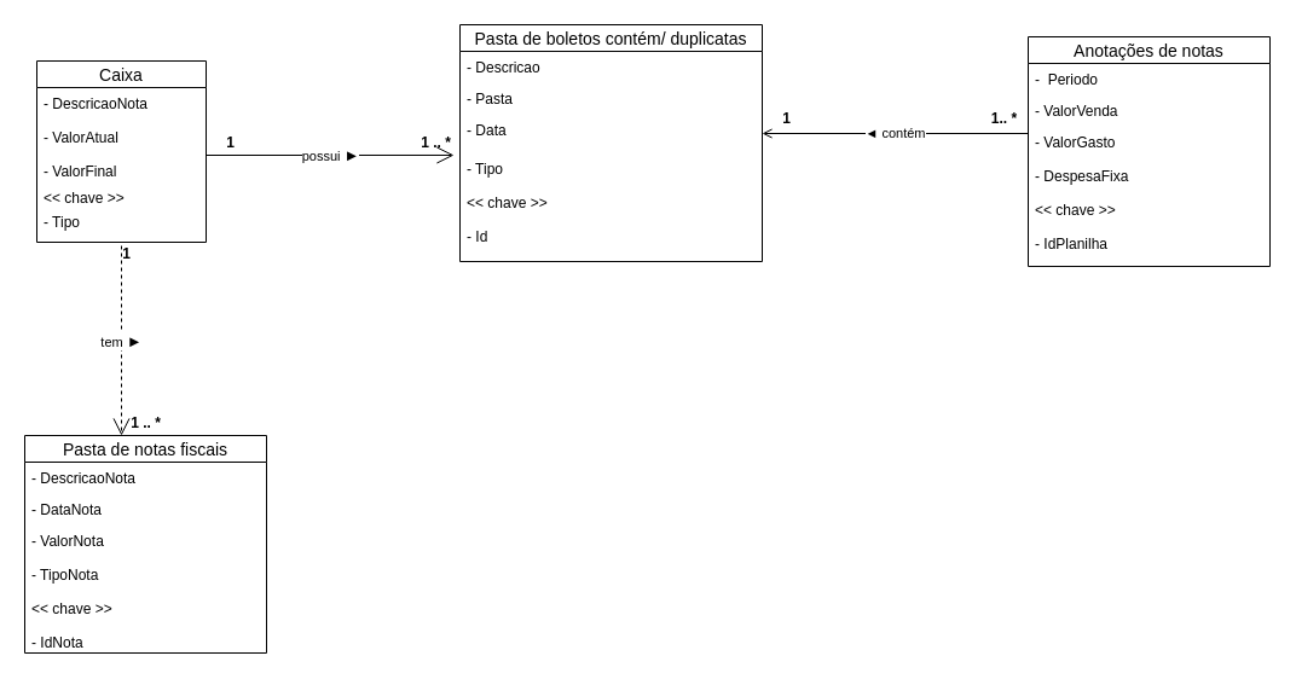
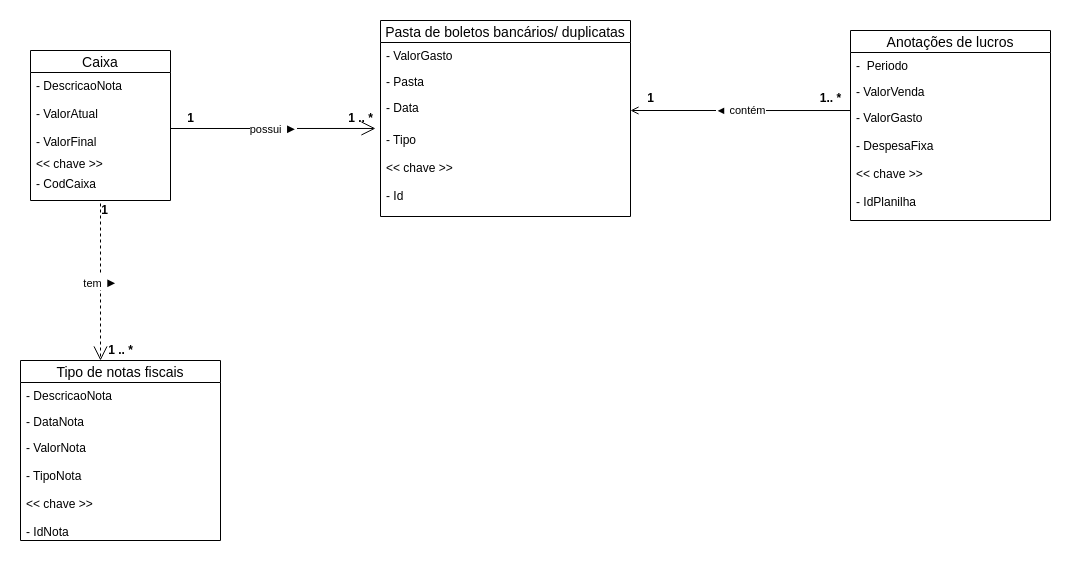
- <mxCell id="6" value="Pasta de boletos contém/ duplicatas" style="swimlane;fontStyle=0;childLayout=stackLayout;horizontal=1;startSize=22;horizontalStack=0;resizeParent=1;resizeParentMax=0;resizeLast=0;collapsible=1;marginBottom=0;align=center;fontSize=14;" parent="1" vertex="1"><mxGeometry x="380" y="20" width="250" height="196" as="geometry" /></mxCell>
+ <mxCell id="6" value="Pasta de boletos bancários/ duplicatas" style="swimlane;fontStyle=0;childLayout=stackLayout;horizontal=1;startSize=22;horizontalStack=0;resizeParent=1;resizeParentMax=0;resizeLast=0;collapsible=1;marginBottom=0;align=center;fontSize=14;" parent="1" vertex="1"><mxGeometry x="380" y="20" width="250" height="196" as="geometry" /></mxCell>
- <mxCell id="24" value="Anotações de notas" style="swimlane;fontStyle=0;childLayout=stackLayout;horizontal=1;startSize=22;horizontalStack=0;resizeParent=1;resizeParentMax=0;resizeLast=0;collapsible=1;marginBottom=0;align=center;fontSize=14;" parent="1" vertex="1"><mxGeometry x="850" y="30" width="200" height="190" as="geometry" /></mxCell>
+ <mxCell id="24" value="Anotações de lucros" style="swimlane;fontStyle=0;childLayout=stackLayout;horizontal=1;startSize=22;horizontalStack=0;resizeParent=1;resizeParentMax=0;resizeLast=0;collapsible=1;marginBottom=0;align=center;fontSize=14;" parent="1" vertex="1"><mxGeometry x="850" y="30" width="200" height="190" as="geometry" /></mxCell>
- <mxCell id="7" value="- Descricao" style="text;strokeColor=none;fillColor=none;spacingLeft=4;spacingRight=4;overflow=hidden;rotatable=0;points=[[0,0.5],[1,0.5]];portConstraint=eastwest;fontSize=12;" parent="6" vertex="1"><mxGeometry y="22" width="250" height="26" as="geometry" /></mxCell>
+ <mxCell id="7" value="- ValorGasto" style="text;strokeColor=none;fillColor=none;spacingLeft=4;spacingRight=4;overflow=hidden;rotatable=0;points=[[0,0.5],[1,0.5]];portConstraint=eastwest;fontSize=12;" parent="6" vertex="1"><mxGeometry y="22" width="250" height="26" as="geometry" /></mxCell>
- <mxCell id="14" value="- Tipo" style="text;strokeColor=none;fillColor=none;spacingLeft=4;spacingRight=4;overflow=hidden;rotatable=0;points=[[0,0.5],[1,0.5]];portConstraint=eastwest;fontSize=12;" parent="12" vertex="1"><mxGeometry y="120" width="140" height="30" as="geometry" /></mxCell>
+ <mxCell id="14" value="- CodCaixa" style="text;strokeColor=none;fillColor=none;spacingLeft=4;spacingRight=4;overflow=hidden;rotatable=0;points=[[0,0.5],[1,0.5]];portConstraint=eastwest;fontSize=12;" parent="12" vertex="1"><mxGeometry y="120" width="140" height="30" as="geometry" /></mxCell>
- <mxCell id="2" value="Pasta de notas fiscais" style="swimlane;fontStyle=0;childLayout=stackLayout;horizontal=1;startSize=22;horizontalStack=0;resizeParent=1;resizeParentMax=0;resizeLast=0;collapsible=1;marginBottom=0;align=center;fontSize=14;" parent="1" vertex="1"><mxGeometry x="20" y="360" width="200" height="180" as="geometry" /></mxCell>
+ <mxCell id="2" value="Tipo de notas fiscais" style="swimlane;fontStyle=0;childLayout=stackLayout;horizontal=1;startSize=22;horizontalStack=0;resizeParent=1;resizeParentMax=0;resizeLast=0;collapsible=1;marginBottom=0;align=center;fontSize=14;" parent="1" vertex="1"><mxGeometry x="20" y="360" width="200" height="180" as="geometry" /></mxCell>
